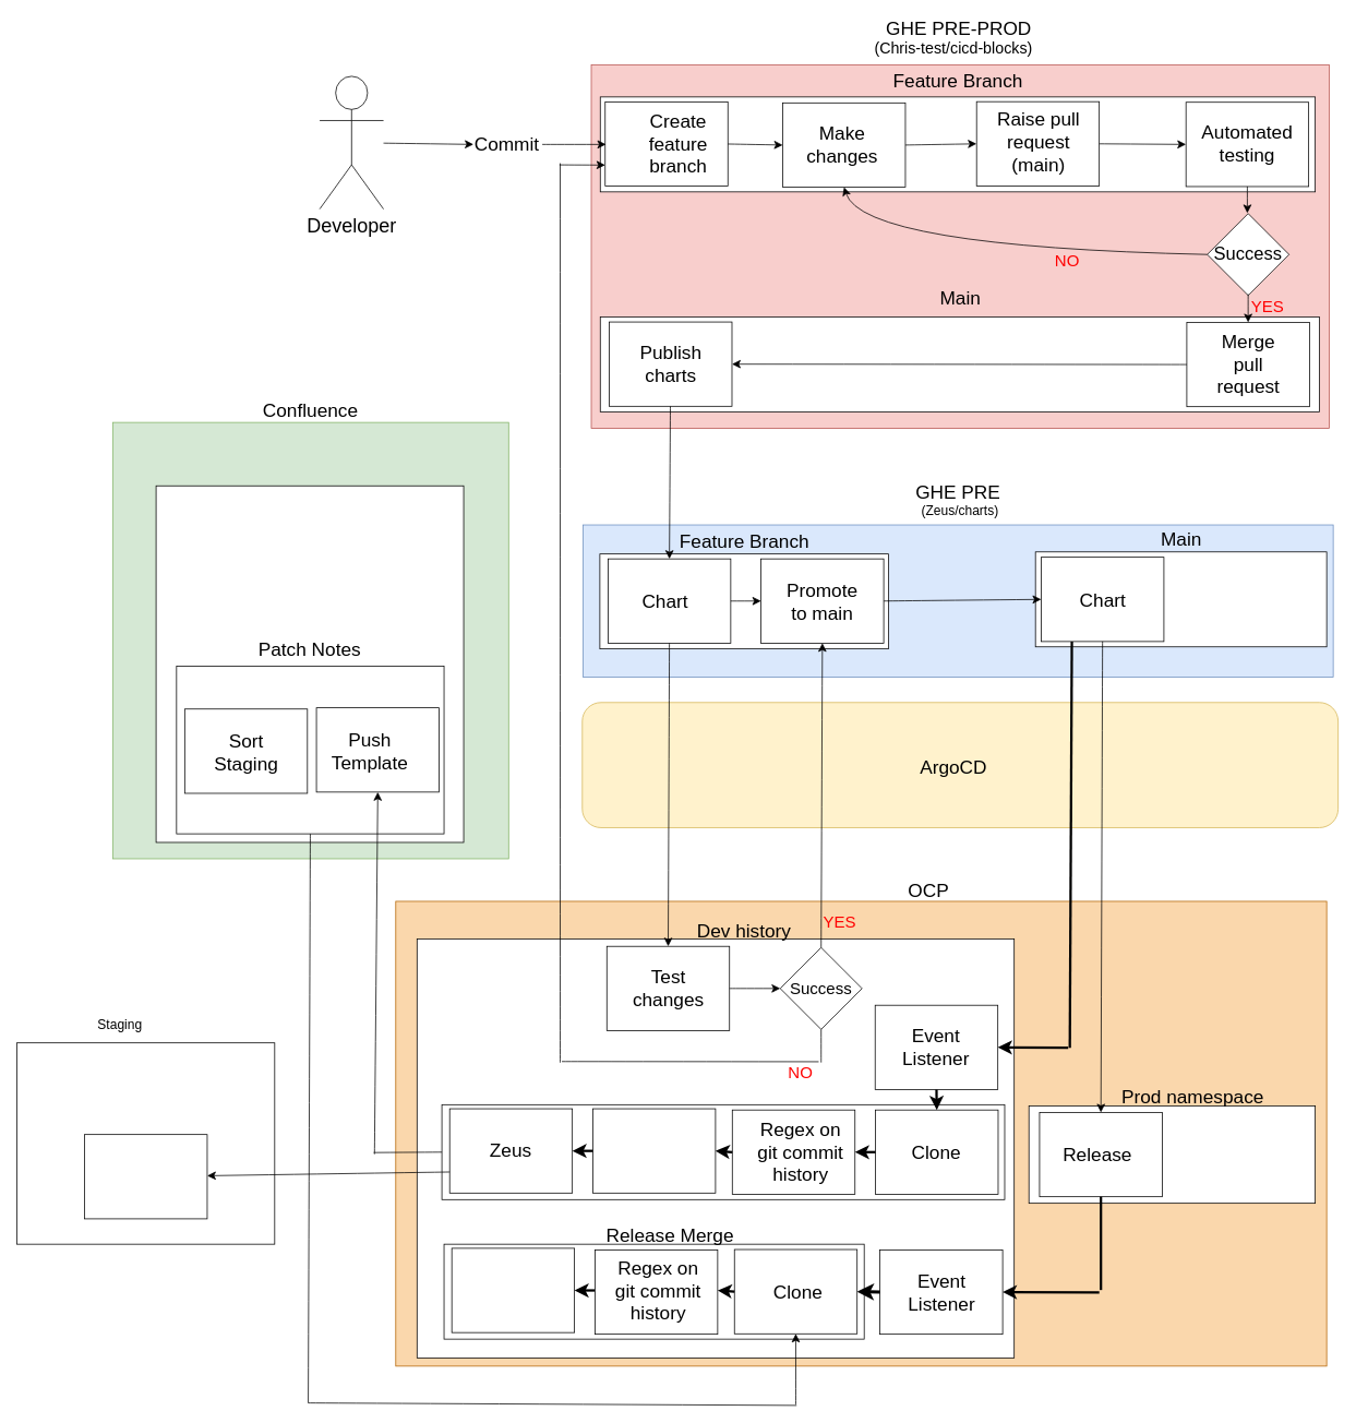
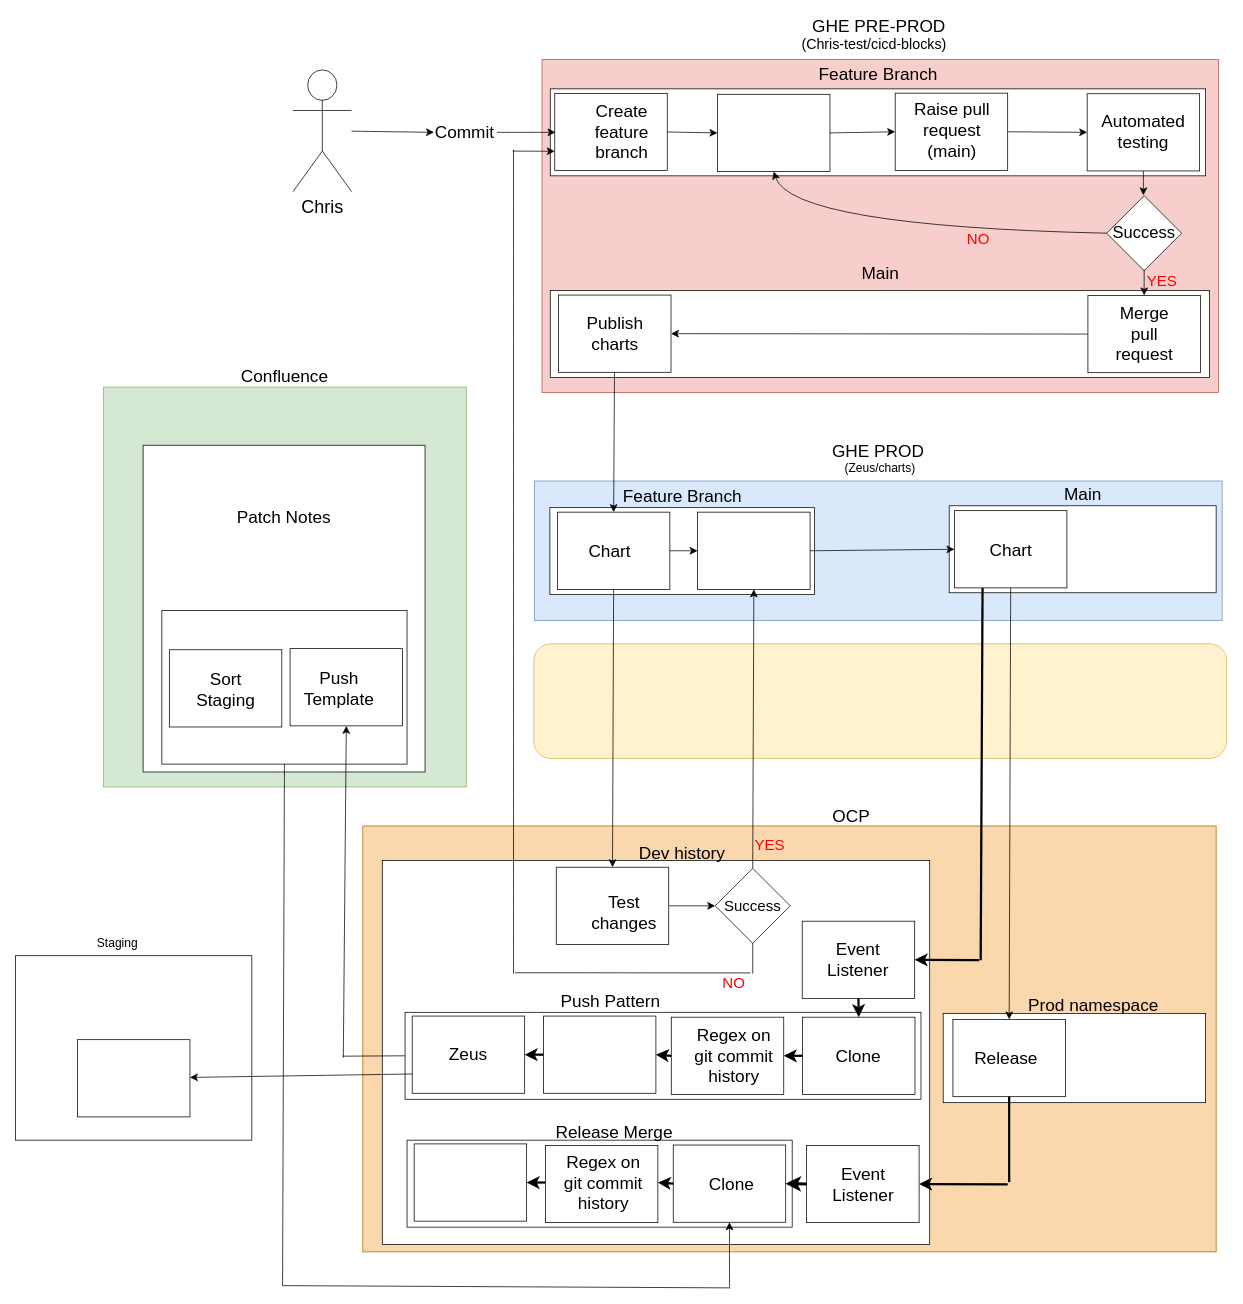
- <mxCell id="18" value="Make changes" style="text;html=1;strokeColor=none;fillColor=none;align=center;verticalAlign=middle;whiteSpace=wrap;rounded=0;fontSize=23;" parent="1" vertex="1"><mxGeometry x="981" y="147.75" width="95.5" height="59" as="geometry" /></mxCell>
- <mxCell id="73" value="&lt;font style=&quot;font-size: 24px;&quot;&gt;Developer&lt;/font&gt;" style="shape=umlActor;verticalLabelPosition=bottom;verticalAlign=top;html=1;outlineConnect=0;fontSize=24;" parent="1" vertex="1"><mxGeometry x="390" y="92.75" width="78" height="162.25" as="geometry" /></mxCell>
+ <mxCell id="73" value="&lt;font style=&quot;font-size: 24px;&quot;&gt;Chris&lt;/font&gt;" style="shape=umlActor;verticalLabelPosition=bottom;verticalAlign=top;html=1;outlineConnect=0;fontSize=24;" parent="1" vertex="1"><mxGeometry x="390" y="92.75" width="78" height="162.25" as="geometry" /></mxCell>
- <mxCell id="32" value="&lt;font style=&quot;font-size: 23px;&quot;&gt;GHE PRE&lt;/font&gt;" style="text;html=1;strokeColor=none;fillColor=none;align=center;verticalAlign=middle;whiteSpace=wrap;rounded=0;fontSize=20;" parent="1" vertex="1"><mxGeometry x="1100.5" y="587" width="139" height="30" as="geometry" /></mxCell>
+ <mxCell id="32" value="&lt;font style=&quot;font-size: 23px;&quot;&gt;GHE PROD&lt;/font&gt;" style="text;html=1;strokeColor=none;fillColor=none;align=center;verticalAlign=middle;whiteSpace=wrap;rounded=0;fontSize=20;" parent="1" vertex="1"><mxGeometry x="1100.5" y="587" width="139" height="30" as="geometry" /></mxCell>
- <mxCell id="43" value="Promote to main" style="text;html=1;strokeColor=none;fillColor=none;align=center;verticalAlign=middle;whiteSpace=wrap;rounded=0;fontSize=23;" parent="1" vertex="1"><mxGeometry x="959" y="705" width="91" height="59" as="geometry" /></mxCell>
- <mxCell id="99" value="Patch Notes" style="text;html=1;strokeColor=none;fillColor=none;align=center;verticalAlign=middle;whiteSpace=wrap;rounded=0;fontSize=23;" parent="1" vertex="1"><mxGeometry x="254" y="779" width="248" height="30" as="geometry" /></mxCell>
+ <mxCell id="99" value="Patch Notes" style="text;html=1;strokeColor=none;fillColor=none;align=center;verticalAlign=middle;whiteSpace=wrap;rounded=0;fontSize=23;" parent="1" vertex="1"><mxGeometry x="254" y="674" width="248" height="30" as="geometry" /></mxCell>
- <mxCell id="67" value="ArgoCD" style="text;html=1;strokeColor=none;fillColor=none;align=center;verticalAlign=middle;whiteSpace=wrap;rounded=0;fontSize=23;" parent="1" vertex="1"><mxGeometry x="1134.5" y="922" width="60" height="30" as="geometry" /></mxCell>
- <mxCell id="58" value="Test changes" style="text;html=1;strokeColor=none;fillColor=none;align=center;verticalAlign=middle;whiteSpace=wrap;rounded=0;fontSize=23;" parent="1" vertex="1"><mxGeometry x="772.75" y="1181.5" width="86.5" height="51" as="geometry" /></mxCell>
+ <mxCell id="58" value="Test changes" style="text;html=1;strokeColor=none;fillColor=none;align=center;verticalAlign=middle;whiteSpace=wrap;rounded=0;fontSize=23;" parent="1" vertex="1"><mxGeometry x="787.75" y="1191.5" width="86.5" height="51" as="geometry" /></mxCell>
- <mxCell id="126" value="Staging" style="text;html=1;strokeColor=none;fillColor=none;align=center;verticalAlign=middle;whiteSpace=wrap;rounded=0;fontSize=16;" vertex="1" parent="1"><mxGeometry x="116" y="1237" width="60" height="30" as="geometry" /></mxCell>
+ <mxCell id="126" value="Staging" style="text;html=1;strokeColor=none;fillColor=none;align=center;verticalAlign=middle;whiteSpace=wrap;rounded=0;fontSize=16;" vertex="1" parent="1"><mxGeometry x="126" y="1242" width="60" height="30" as="geometry" /></mxCell>
+ <mxCell id="79" value="Push Pattern" style="text;html=1;strokeColor=none;fillColor=none;align=center;verticalAlign=middle;whiteSpace=wrap;rounded=0;fontSize=23;" parent="1" vertex="1"><mxGeometry x="744.31" y="1319.5" width="139.38" height="30" as="geometry" /></mxCell>
